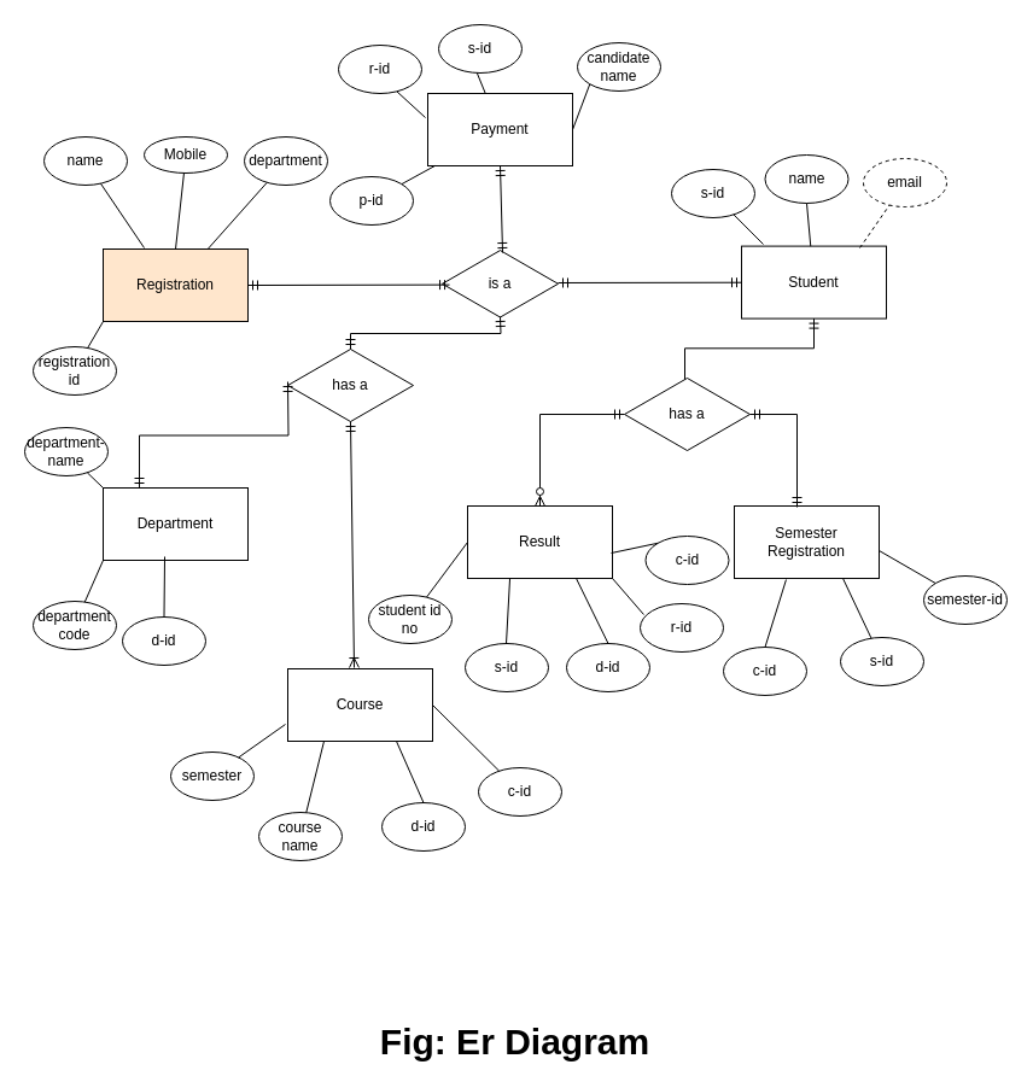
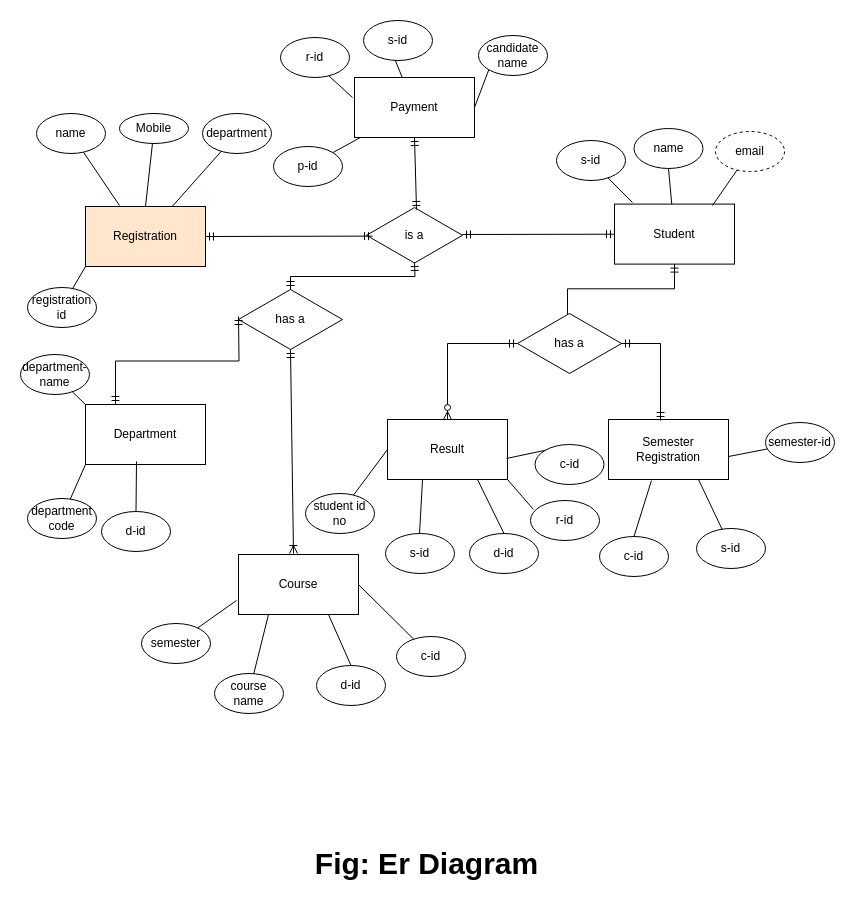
- <mxCell id="38" value="" style="endArrow=none;html=1;rounded=0;exitX=0.817;exitY=0.023;exitDx=0;exitDy=0;exitPerimeter=0;dashed=1;" edge="1" parent="1" source="4" target="35"><mxGeometry width="50" height="50" relative="1" as="geometry"><mxPoint x="652" y="222" as="sourcePoint" /><mxPoint x="627.492" y="197.406" as="targetPoint" /></mxGeometry></mxCell>
+ <mxCell id="38" value="" style="endArrow=none;html=1;rounded=0;exitX=0.817;exitY=0.023;exitDx=0;exitDy=0;exitPerimeter=0;" edge="1" parent="1" source="4" target="35"><mxGeometry width="50" height="50" relative="1" as="geometry"><mxPoint x="652" y="222" as="sourcePoint" /><mxPoint x="627.492" y="197.406" as="targetPoint" /></mxGeometry></mxCell>
- <mxCell id="69" value="semester-id" style="ellipse;whiteSpace=wrap;html=1;" vertex="1" parent="1"><mxGeometry x="765" y="477" width="69" height="40" as="geometry" /></mxCell>
+ <mxCell id="69" value="semester-id" style="ellipse;whiteSpace=wrap;html=1;" vertex="1" parent="1"><mxGeometry x="765" y="422" width="69" height="40" as="geometry" /></mxCell>
